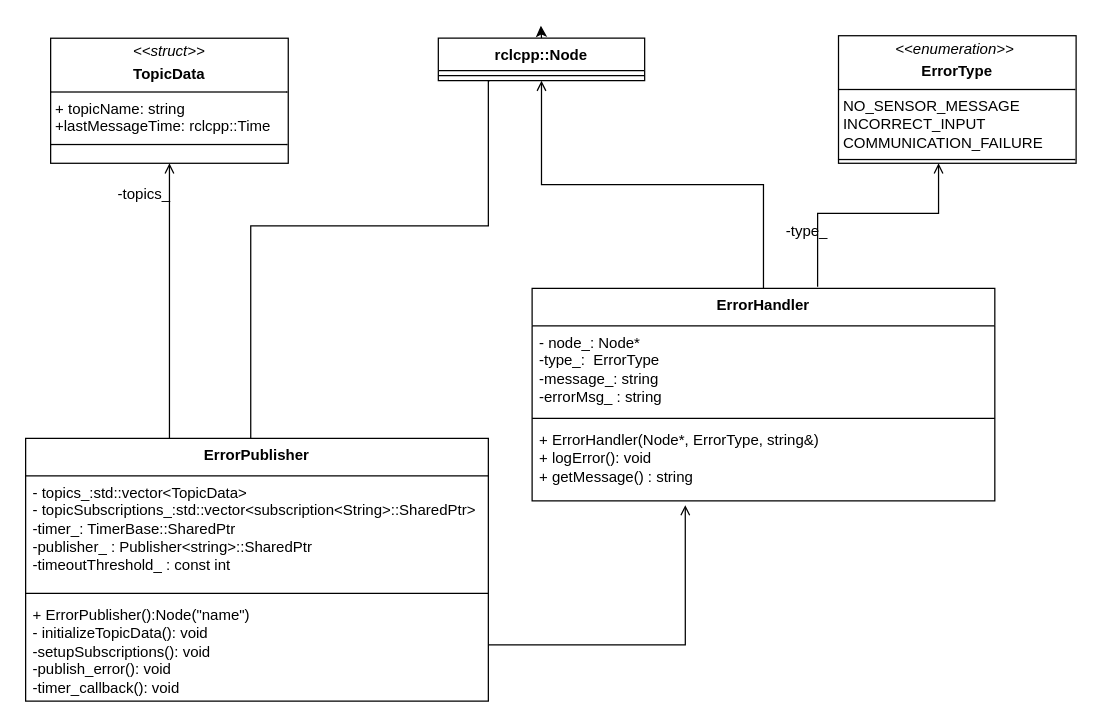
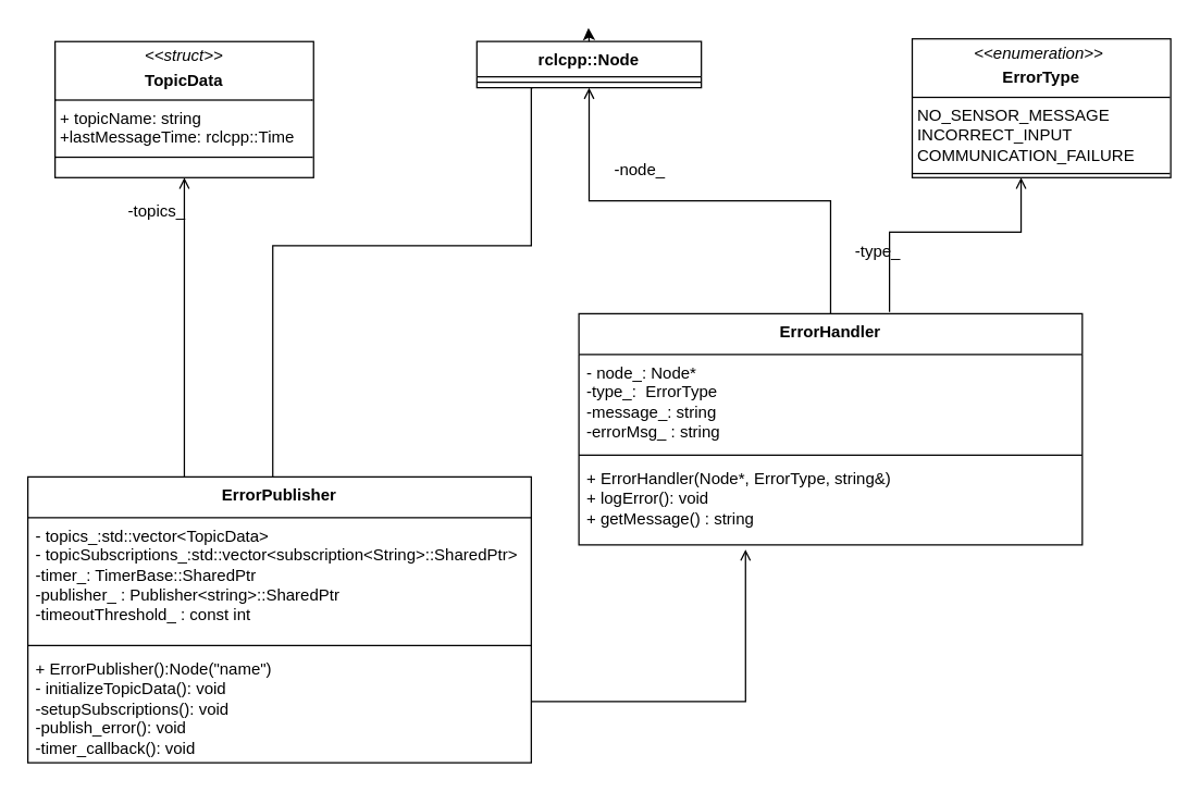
+ <mxCell id="13" value="-node_" style="text;html=1;align=center;verticalAlign=middle;whiteSpace=wrap;rounded=0;" vertex="1" parent="1"><mxGeometry x="425" y="110" width="90" height="30" as="geometry" /></mxCell>
